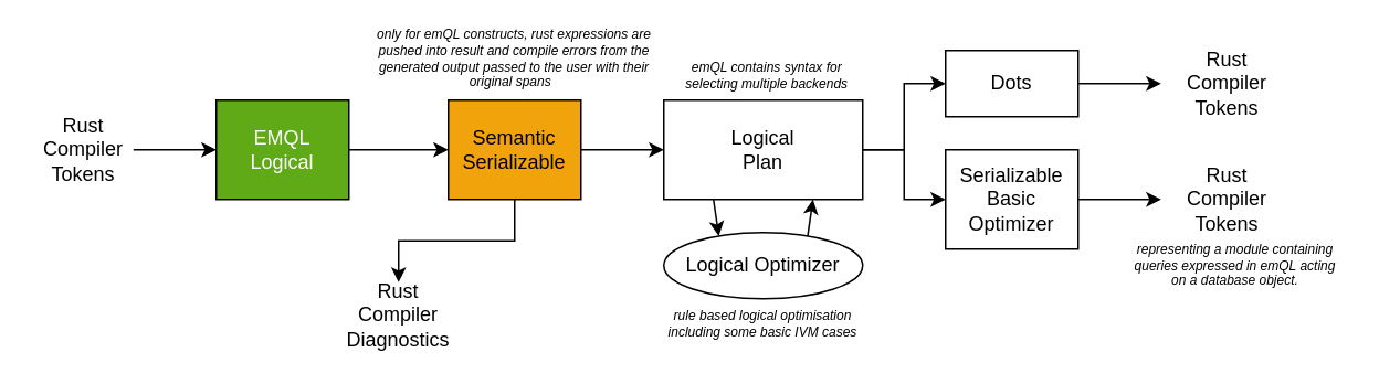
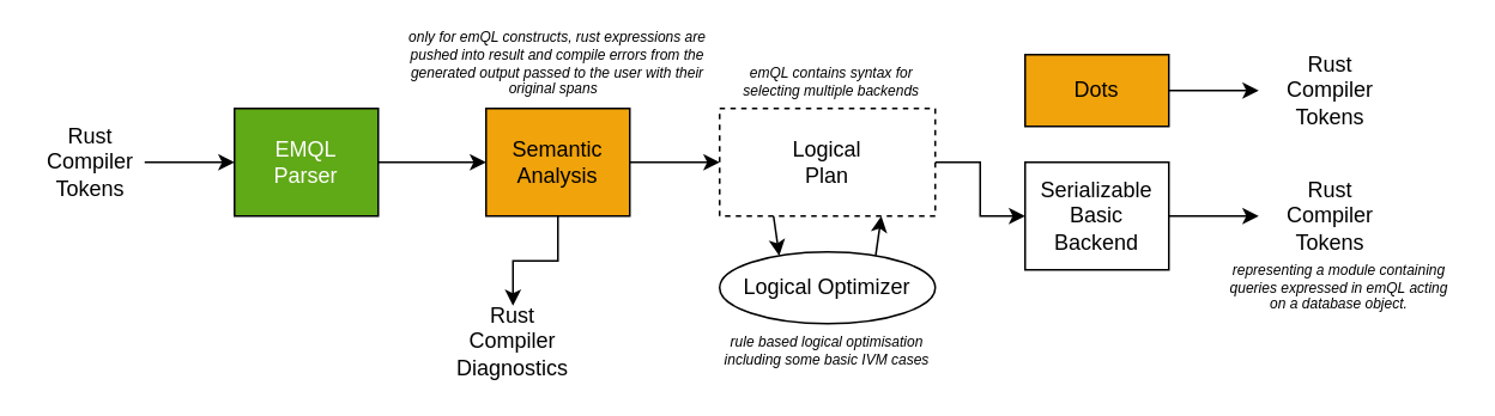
- <mxCell id="11" value="Dots" style="rounded=0;whiteSpace=wrap;html=1;" parent="1" vertex="1"><mxGeometry x="570" y="30" width="80" height="40" as="geometry" /></mxCell>
+ <mxCell id="11" value="Dots" style="rounded=0;whiteSpace=wrap;html=1;fillColor=#f0a30a;" parent="1" vertex="1"><mxGeometry x="570" y="30" width="80" height="40" as="geometry" /></mxCell>
- <mxCell id="7" style="edgeStyle=orthogonalEdgeStyle;html=1;exitX=1;exitY=0.5;exitDx=0;exitDy=0;entryX=0;entryY=0.5;entryDx=0;entryDy=0;rounded=0;" edge="1" parent="1" source="10" target="11"><mxGeometry relative="1" as="geometry" /></mxCell>
- <mxCell id="3" value="EMQL&lt;br&gt;Logical" style="rounded=0;whiteSpace=wrap;html=1;fillColor=#60a917;fontColor=#ffffff;strokeColor=#000000;" parent="1" vertex="1"><mxGeometry x="130" y="60" width="80" height="60" as="geometry" /></mxCell>
+ <mxCell id="3" value="EMQL&lt;br&gt;Parser" style="rounded=0;whiteSpace=wrap;html=1;fillColor=#60a917;fontColor=#ffffff;strokeColor=#000000;" parent="1" vertex="1"><mxGeometry x="130" y="60" width="80" height="60" as="geometry" /></mxCell>
- <mxCell id="6" value="Semantic Serializable" style="rounded=0;whiteSpace=wrap;html=1;fillColor=#f0a30a;fontColor=#000000;strokeColor=#000000;" parent="1" vertex="1"><mxGeometry x="270" y="60" width="80" height="60" as="geometry" /></mxCell>
+ <mxCell id="6" value="Semantic Analysis" style="rounded=0;whiteSpace=wrap;html=1;fillColor=#f0a30a;fontColor=#000000;strokeColor=#000000;" parent="1" vertex="1"><mxGeometry x="270" y="60" width="80" height="60" as="geometry" /></mxCell>
- <mxCell id="10" value="Logical&lt;br&gt;Plan" style="rounded=0;whiteSpace=wrap;html=1;" parent="1" vertex="1"><mxGeometry x="400" y="60" width="120" height="60" as="geometry" /></mxCell>
+ <mxCell id="10" value="Logical&lt;br&gt;Plan" style="rounded=0;whiteSpace=wrap;html=1;dashed=1;" parent="1" vertex="1"><mxGeometry x="400" y="60" width="120" height="60" as="geometry" /></mxCell>
- <mxCell id="13" value="Serializable&lt;br&gt;Basic&lt;br&gt;Optimizer" style="rounded=0;whiteSpace=wrap;html=1;" parent="1" vertex="1"><mxGeometry x="570" y="90" width="80" height="60" as="geometry" /></mxCell>
+ <mxCell id="13" value="Serializable&lt;br&gt;Basic&lt;br&gt;Backend" style="rounded=0;whiteSpace=wrap;html=1;" parent="1" vertex="1"><mxGeometry x="570" y="90" width="80" height="60" as="geometry" /></mxCell>
- <mxCell id="23" value="Rust Compiler Diagnostics" style="text;html=1;strokeColor=none;fillColor=none;align=center;verticalAlign=middle;whiteSpace=wrap;rounded=0;" vertex="1" parent="1"><mxGeometry x="210" y="170" width="60" height="40" as="geometry" /></mxCell>
+ <mxCell id="23" value="Rust Compiler Diagnostics" style="text;html=1;strokeColor=none;fillColor=none;align=center;verticalAlign=middle;whiteSpace=wrap;rounded=0;" vertex="1" parent="1"><mxGeometry x="255" y="170" width="60" height="40" as="geometry" /></mxCell>
